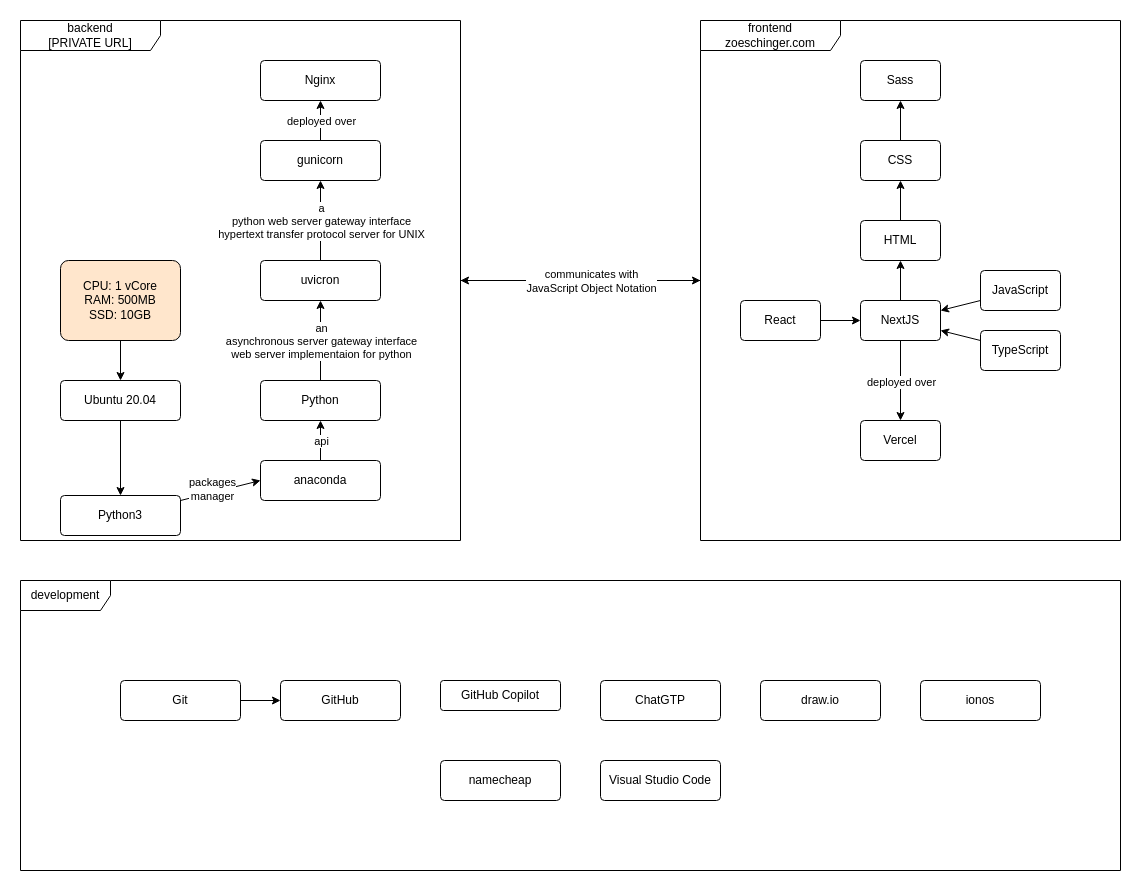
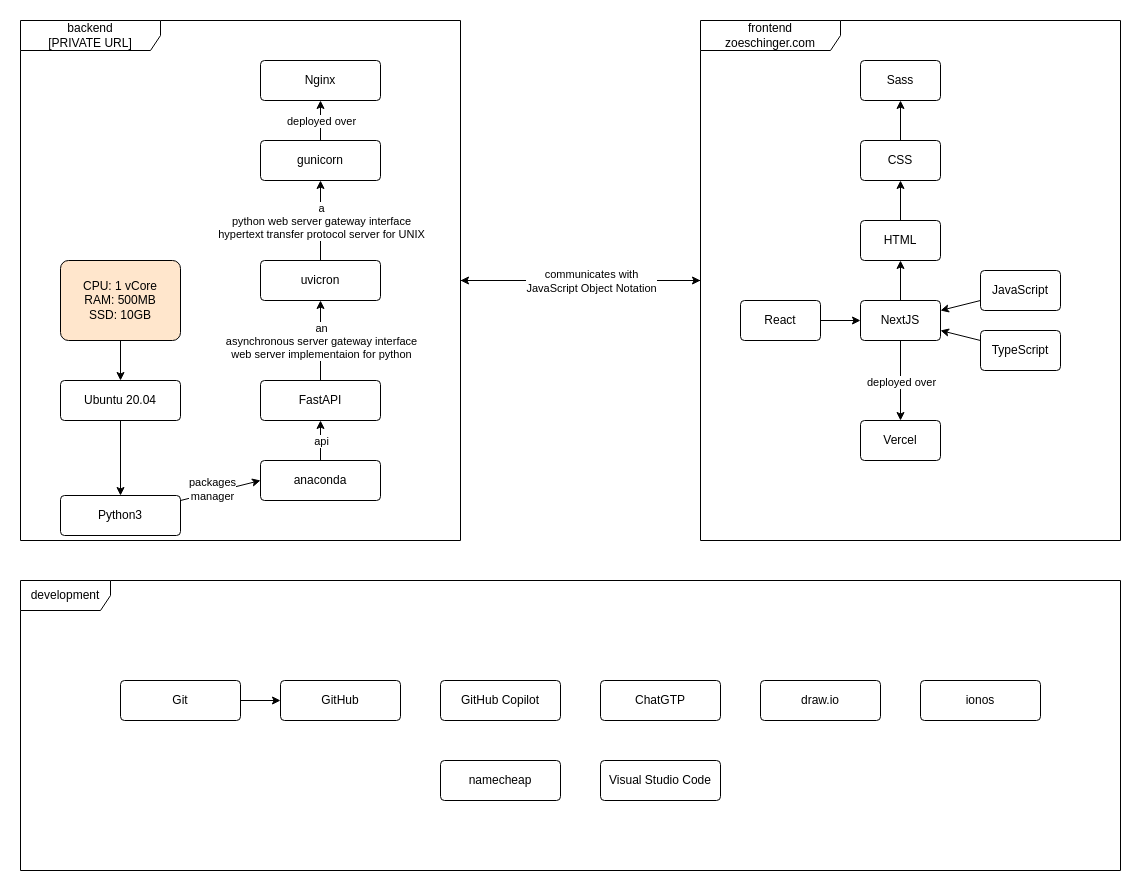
- <mxCell id="13" value="Python" style="rounded=1;arcSize=10;whiteSpace=wrap;html=1;align=center;" vertex="1" parent="1"><mxGeometry x="260" y="380" width="120" height="40" as="geometry" /></mxCell>
+ <mxCell id="13" value="FastAPI" style="rounded=1;arcSize=10;whiteSpace=wrap;html=1;align=center;" vertex="1" parent="1"><mxGeometry x="260" y="380" width="120" height="40" as="geometry" /></mxCell>
- <mxCell id="51" value="GitHub Copilot" style="rounded=1;arcSize=10;whiteSpace=wrap;html=1;align=center;" vertex="1" parent="1"><mxGeometry x="440" y="680" width="120" height="30" as="geometry" /></mxCell>
+ <mxCell id="51" value="GitHub Copilot" style="rounded=1;arcSize=10;whiteSpace=wrap;html=1;align=center;" vertex="1" parent="1"><mxGeometry x="440" y="680" width="120" height="40" as="geometry" /></mxCell>
